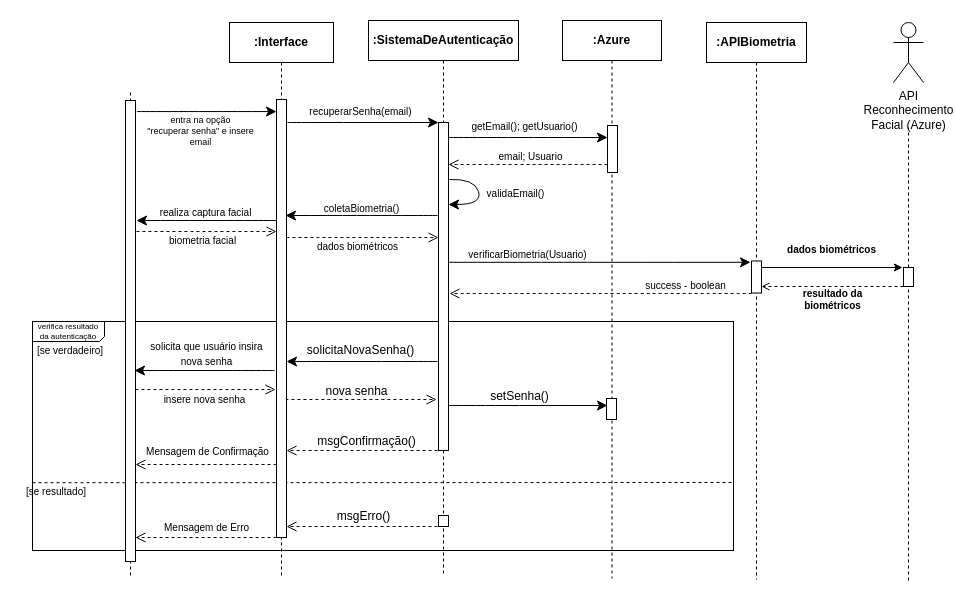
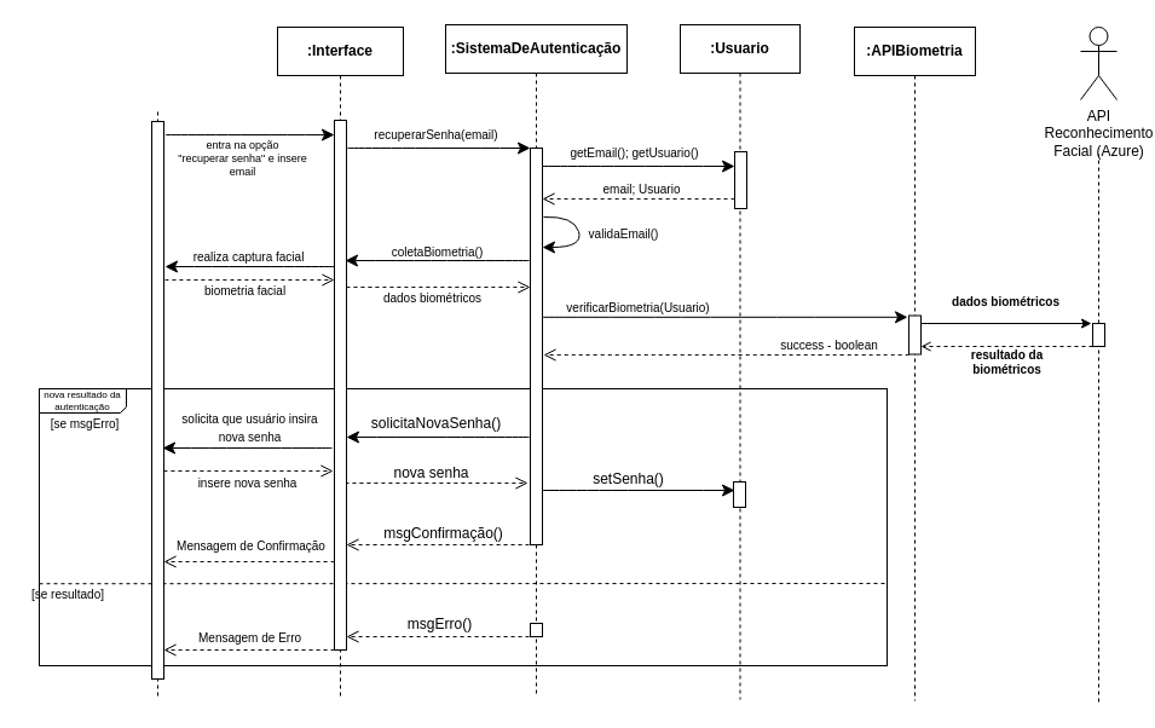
- <mxCell id="3" value="&lt;b&gt;:Azure&lt;/b&gt;" style="shape=umlLifeline;perimeter=lifelinePerimeter;whiteSpace=wrap;html=1;container=0;dropTarget=0;collapsible=0;recursiveResize=0;outlineConnect=0;portConstraint=eastwest;newEdgeStyle={&quot;edgeStyle&quot;:&quot;elbowEdgeStyle&quot;,&quot;elbow&quot;:&quot;vertical&quot;,&quot;curved&quot;:0,&quot;rounded&quot;:0};" vertex="1" parent="1"><mxGeometry x="562" y="20" width="99" height="558" as="geometry" /></mxCell>
+ <mxCell id="3" value="&lt;b&gt;:Usuario&lt;/b&gt;" style="shape=umlLifeline;perimeter=lifelinePerimeter;whiteSpace=wrap;html=1;container=0;dropTarget=0;collapsible=0;recursiveResize=0;outlineConnect=0;portConstraint=eastwest;newEdgeStyle={&quot;edgeStyle&quot;:&quot;elbowEdgeStyle&quot;,&quot;elbow&quot;:&quot;vertical&quot;,&quot;curved&quot;:0,&quot;rounded&quot;:0};" vertex="1" parent="1"><mxGeometry x="562" y="20" width="99" height="558" as="geometry" /></mxCell>
- <mxCell id="17" value="verifica resultado da autenticação" style="verticalLabelPosition=middle;verticalAlign=middle;html=1;shape=card;whiteSpace=wrap;size=5;arcSize=12;labelPosition=center;align=center;flipH=1;flipV=1;fontSize=8;" vertex="1" parent="3"><mxGeometry x="-530" y="301" width="72" height="20" as="geometry" /></mxCell>
+ <mxCell id="17" value="nova resultado da autenticação" style="verticalLabelPosition=middle;verticalAlign=middle;html=1;shape=card;whiteSpace=wrap;size=5;arcSize=12;labelPosition=center;align=center;flipH=1;flipV=1;fontSize=8;" vertex="1" parent="3"><mxGeometry x="-530" y="301" width="72" height="20" as="geometry" /></mxCell>
- <mxCell id="47" value="[se verdadeiro]" style="text;html=1;align=center;verticalAlign=middle;whiteSpace=wrap;rounded=0;fontSize=10;" vertex="1" parent="1"><mxGeometry x="34" y="335" width="72" height="30" as="geometry" /></mxCell>
+ <mxCell id="47" value="[se msgErro]" style="text;html=1;align=center;verticalAlign=middle;whiteSpace=wrap;rounded=0;fontSize=10;" vertex="1" parent="1"><mxGeometry x="34" y="335" width="72" height="30" as="geometry" /></mxCell>
